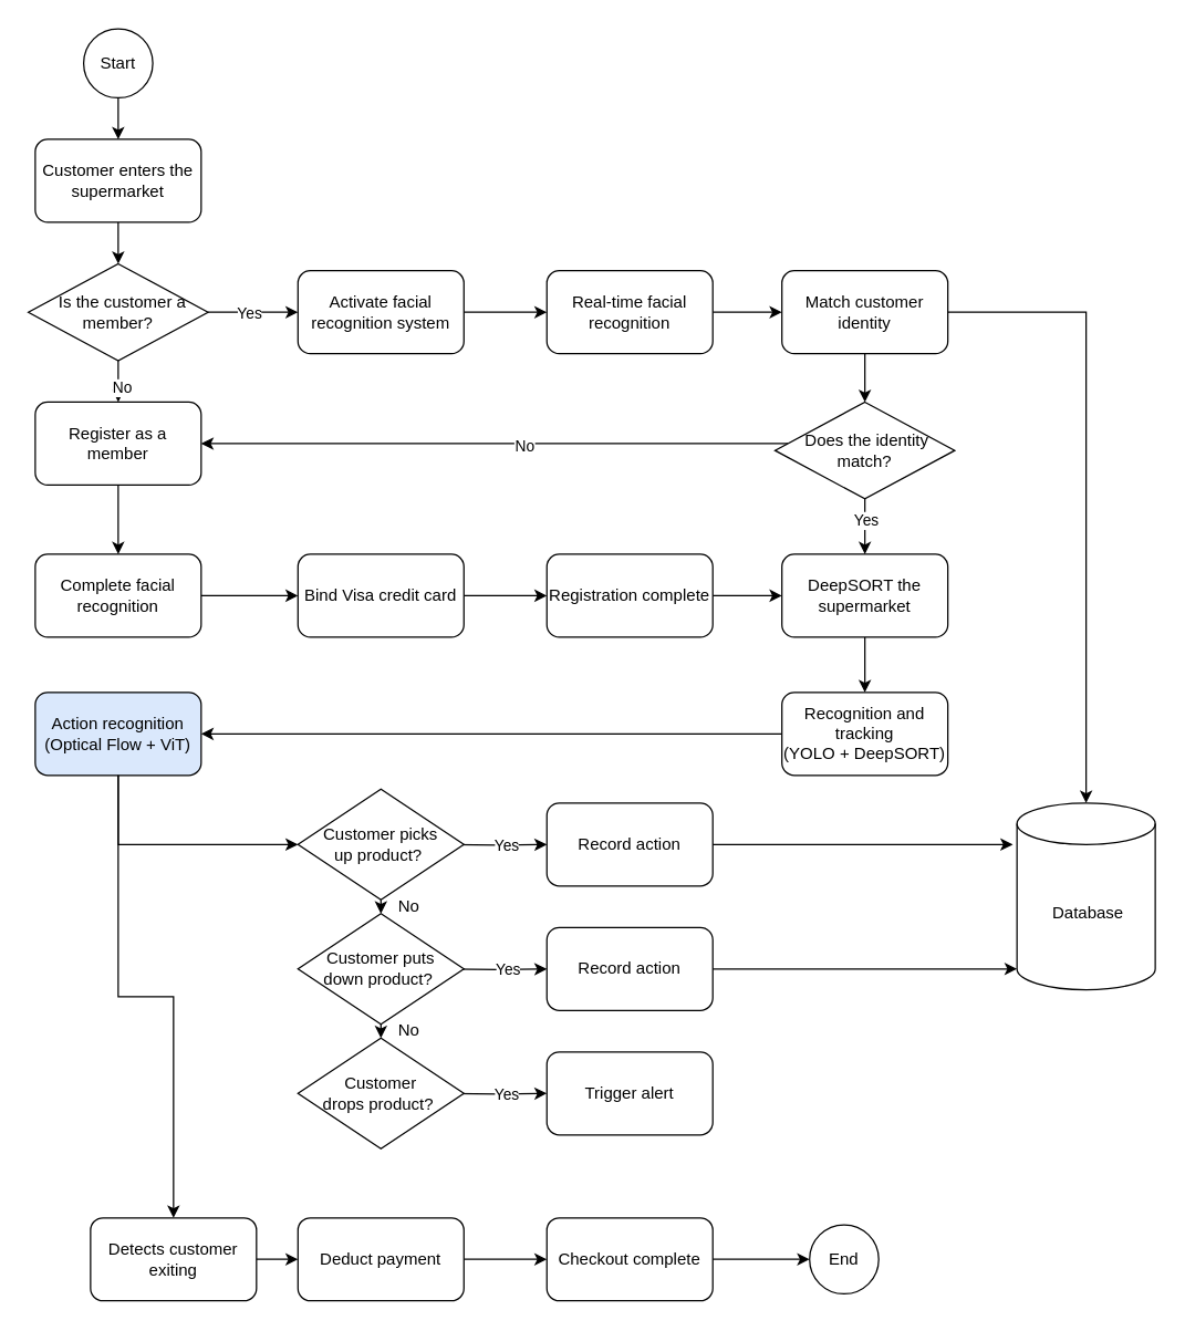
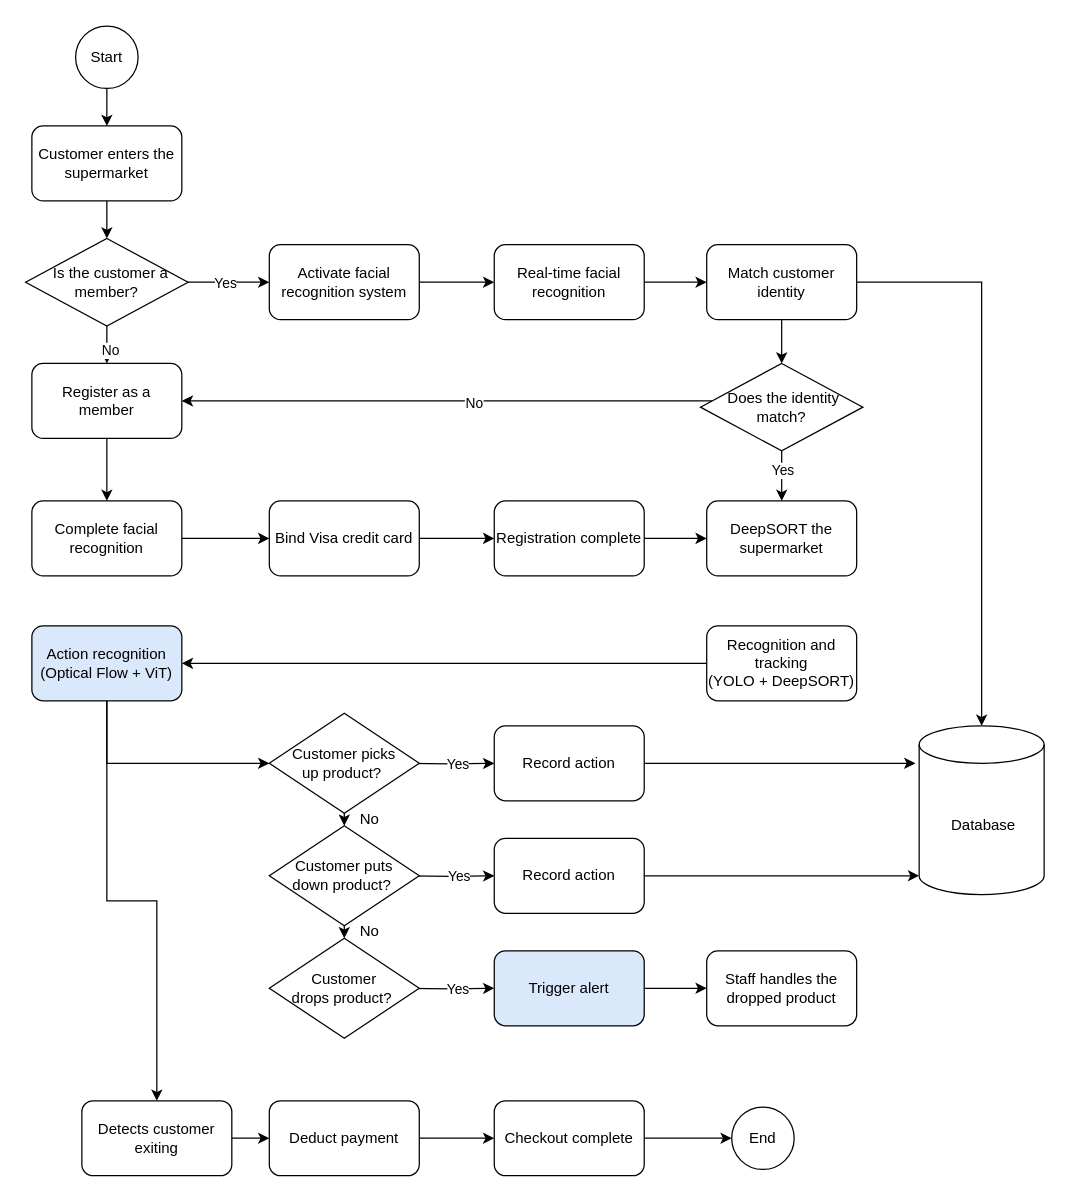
- <mxCell id="26" value="" style="edgeStyle=orthogonalEdgeStyle;rounded=0;orthogonalLoop=1;jettySize=auto;html=1;" edge="1" parent="1" source="27" target="35"><mxGeometry relative="1" as="geometry" /></mxCell>
- <mxCell id="48" value="&lt;p class=&quot;p1&quot;&gt;Trigger alert&lt;/p&gt;" style="whiteSpace=wrap;html=1;rounded=1;" vertex="1" parent="1"><mxGeometry x="395" y="760" width="120" height="60" as="geometry" /></mxCell>
+ <mxCell id="48" value="&lt;p class=&quot;p1&quot;&gt;Trigger alert&lt;/p&gt;" style="whiteSpace=wrap;html=1;rounded=1;fillColor=#dae8fc;" vertex="1" parent="1"><mxGeometry x="395" y="760" width="120" height="60" as="geometry" /></mxCell>
+ <mxCell id="47" value="" style="edgeStyle=orthogonalEdgeStyle;rounded=0;orthogonalLoop=1;jettySize=auto;html=1;" edge="1" parent="1" source="48" target="49"><mxGeometry relative="1" as="geometry" /></mxCell>
+ <mxCell id="49" value="&lt;p class=&quot;p1&quot;&gt;Staff handles the dropped product&lt;/p&gt;" style="whiteSpace=wrap;html=1;rounded=1;" vertex="1" parent="1"><mxGeometry x="565" y="760" width="120" height="60" as="geometry" /></mxCell>
